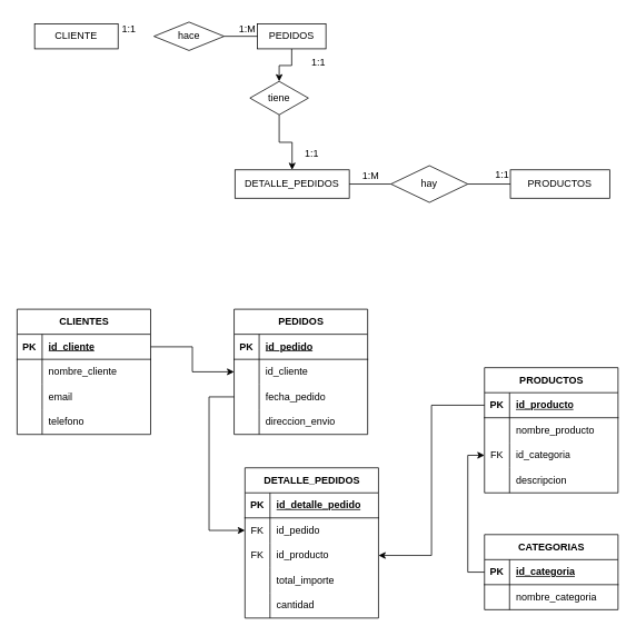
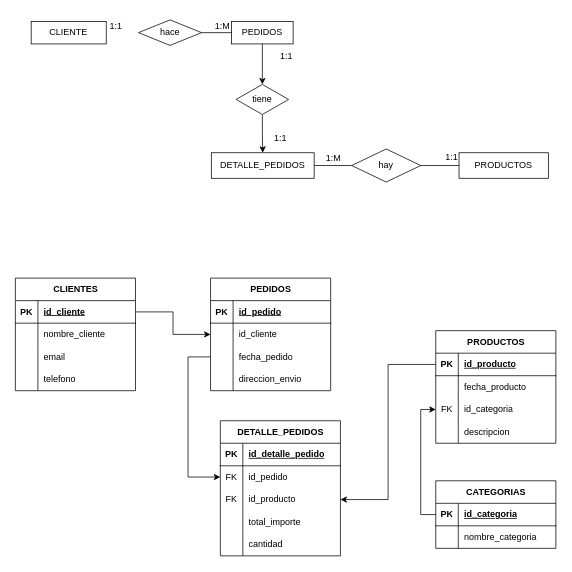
- <mxCell id="54" value="tiene" style="shape=rhombus;perimeter=rhombusPerimeter;whiteSpace=wrap;html=1;align=center;" parent="1" vertex="1"><mxGeometry x="299" y="97" width="70" height="40" as="geometry" /></mxCell>
+ <mxCell id="54" value="tiene" style="shape=rhombus;perimeter=rhombusPerimeter;whiteSpace=wrap;html=1;align=center;" parent="1" vertex="1"><mxGeometry x="314" y="112" width="70" height="40" as="geometry" /></mxCell>
- <mxCell id="8" value="nombre_producto" style="shape=partialRectangle;connectable=0;fillColor=none;top=0;left=0;bottom=0;right=0;align=left;spacingLeft=6;overflow=hidden;whiteSpace=wrap;html=1;" parent="6" vertex="1"><mxGeometry x="30" width="130" height="30" as="geometry"><mxRectangle width="130" height="30" as="alternateBounds" /></mxGeometry></mxCell>
+ <mxCell id="8" value="fecha_producto" style="shape=partialRectangle;connectable=0;fillColor=none;top=0;left=0;bottom=0;right=0;align=left;spacingLeft=6;overflow=hidden;whiteSpace=wrap;html=1;" parent="6" vertex="1"><mxGeometry x="30" width="130" height="30" as="geometry"><mxRectangle width="130" height="30" as="alternateBounds" /></mxGeometry></mxCell>
